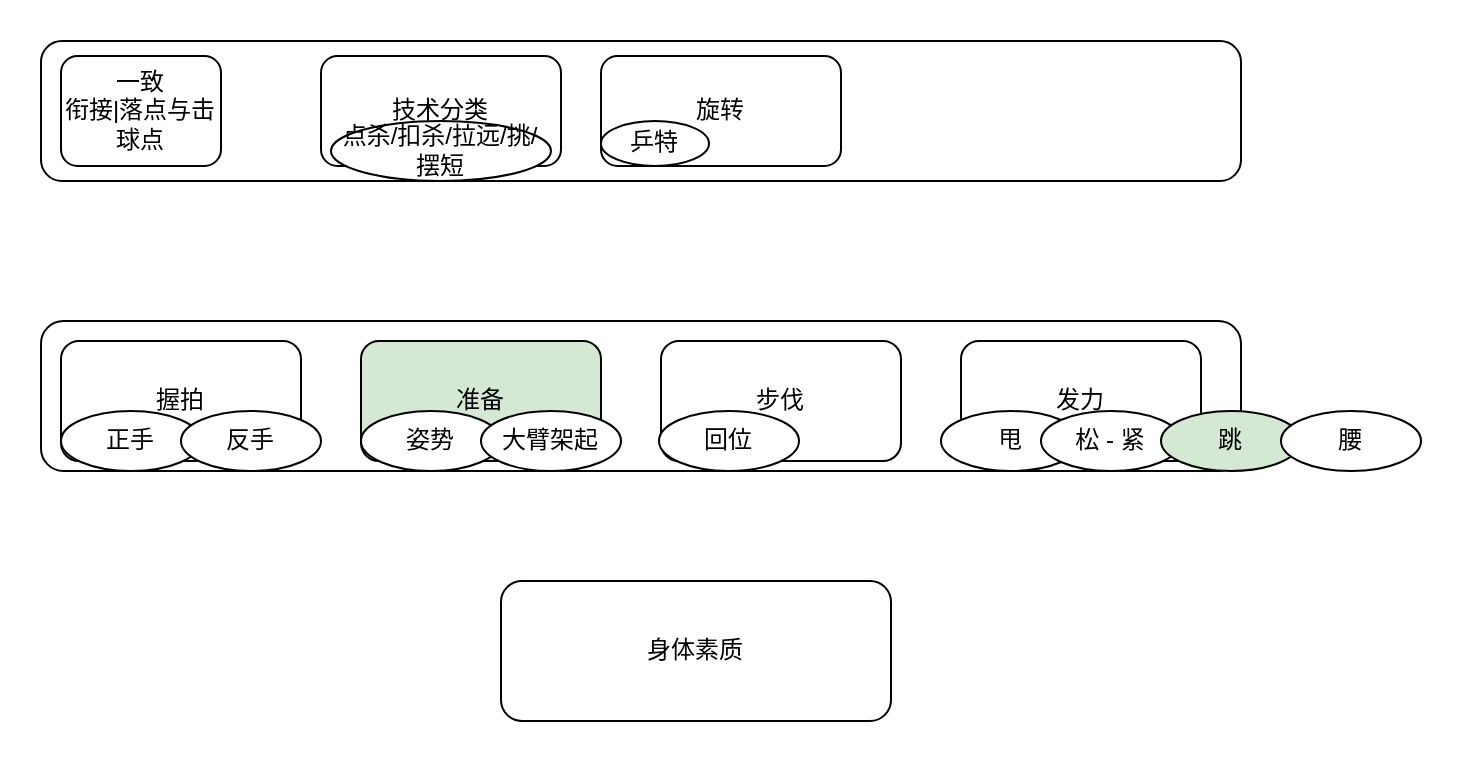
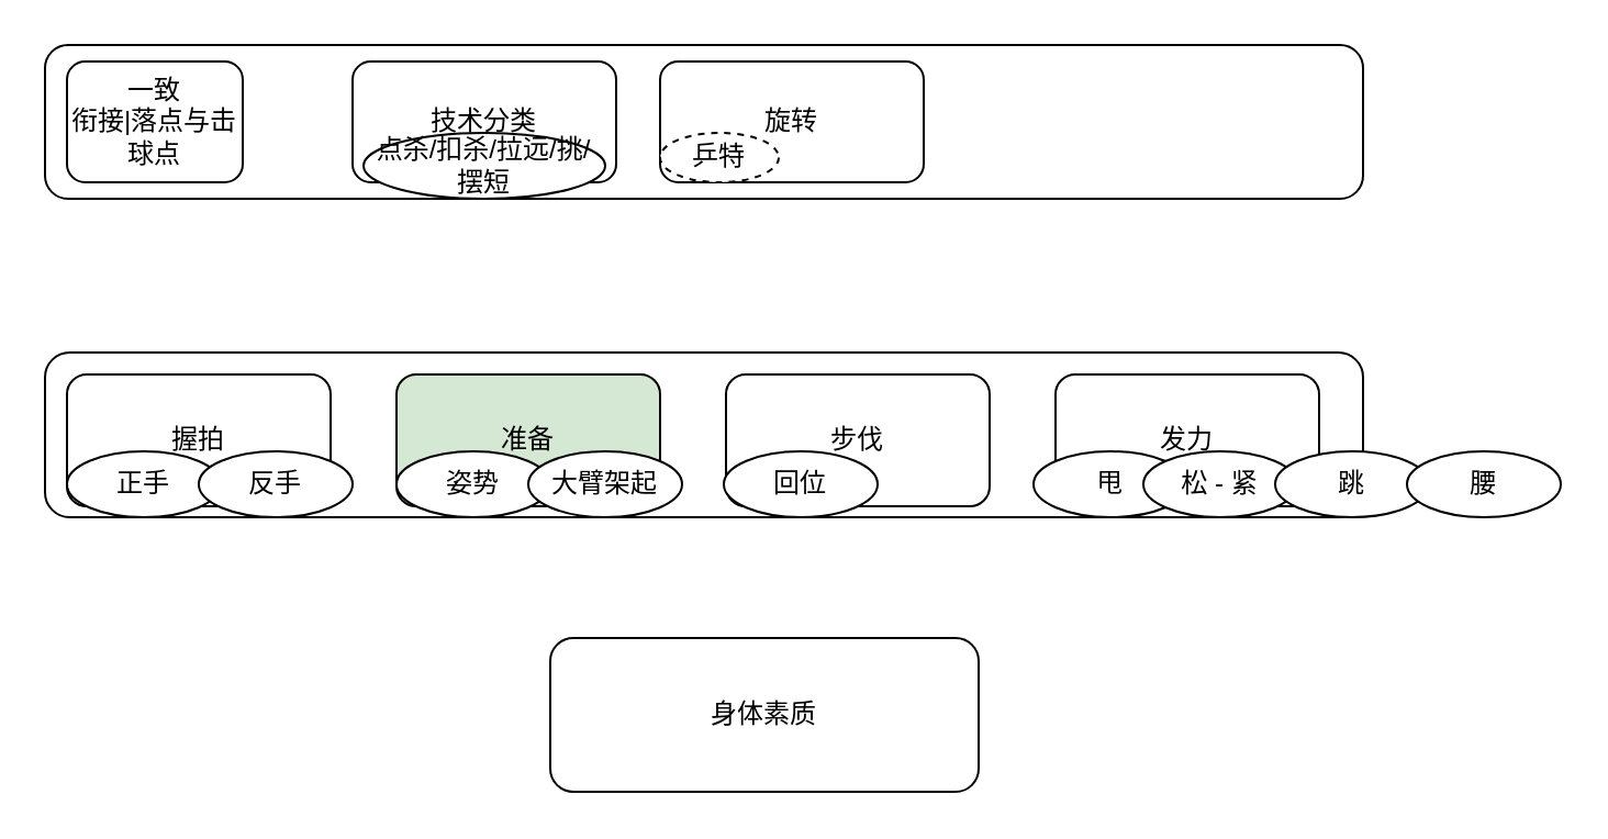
- <mxCell id="22" value="乒特" style="ellipse;whiteSpace=wrap;html=1;" vertex="1" parent="1"><mxGeometry x="300" y="60" width="54" height="22.5" as="geometry" /></mxCell>
+ <mxCell id="22" value="乒特" style="ellipse;whiteSpace=wrap;html=1;dashed=1;" vertex="1" parent="1"><mxGeometry x="300" y="60" width="54" height="22.5" as="geometry" /></mxCell>
- <mxCell id="15" value="跳" style="ellipse;whiteSpace=wrap;html=1;fillColor=#d5e8d4;" vertex="1" parent="1"><mxGeometry x="580" y="205" width="70" height="30" as="geometry" /></mxCell>
+ <mxCell id="15" value="跳" style="ellipse;whiteSpace=wrap;html=1;" vertex="1" parent="1"><mxGeometry x="580" y="205" width="70" height="30" as="geometry" /></mxCell>
